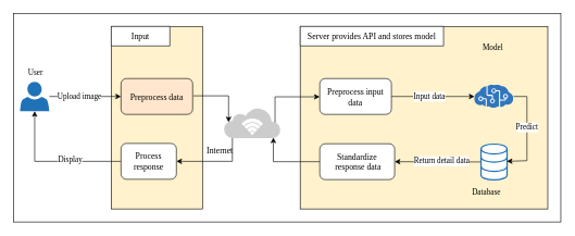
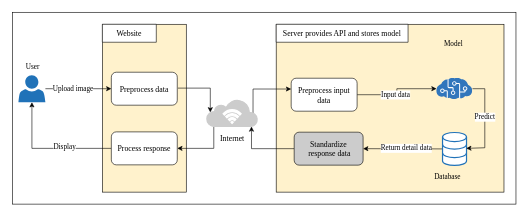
- <mxCell id="5" value="&lt;font face=&quot;Times New Roman&quot; style=&quot;font-size: 13px&quot;&gt;Input&lt;/font&gt;" style="text;html=1;strokeColor=none;fillColor=none;align=center;verticalAlign=middle;whiteSpace=wrap;rounded=0;" parent="1" vertex="1"><mxGeometry x="195" y="45" width="40" height="20" as="geometry" /></mxCell>
+ <mxCell id="5" value="&lt;font face=&quot;Times New Roman&quot; style=&quot;font-size: 13px&quot;&gt;Website&lt;/font&gt;" style="text;html=1;strokeColor=none;fillColor=none;align=center;verticalAlign=middle;whiteSpace=wrap;rounded=0;" parent="1" vertex="1"><mxGeometry x="195" y="45" width="40" height="20" as="geometry" /></mxCell>
- <mxCell id="7" value="&lt;font face=&quot;Times New Roman&quot; style=&quot;font-size: 13px&quot;&gt;Preprocess data&lt;/font&gt;" style="rounded=1;whiteSpace=wrap;html=1;fillColor=#ffe6cc;" parent="1" vertex="1"><mxGeometry x="185" y="120" width="110" height="55" as="geometry" /></mxCell>
+ <mxCell id="7" value="&lt;font face=&quot;Times New Roman&quot; style=&quot;font-size: 13px&quot;&gt;Preprocess data&lt;/font&gt;" style="rounded=1;whiteSpace=wrap;html=1;" parent="1" vertex="1"><mxGeometry x="185" y="120" width="110" height="55" as="geometry" /></mxCell>
- <mxCell id="14" value="&lt;font face=&quot;Times New Roman&quot; style=&quot;font-size: 13px&quot;&gt;Preprocess input &lt;br&gt;data&lt;/font&gt;" style="rounded=1;whiteSpace=wrap;html=1;" parent="1" vertex="1"><mxGeometry x="490" y="120" width="110" height="55" as="geometry" /></mxCell>
+ <mxCell id="14" value="&lt;font face=&quot;Times New Roman&quot; style=&quot;font-size: 13px&quot;&gt;Preprocess input &lt;br&gt;data&lt;/font&gt;" style="rounded=1;whiteSpace=wrap;html=1;" parent="1" vertex="1"><mxGeometry x="485" y="130" width="110" height="55" as="geometry" /></mxCell>
- <mxCell id="33" value="&lt;font style=&quot;font-size: 13px&quot; face=&quot;Times New Roman&quot;&gt;Internet&lt;/font&gt;" style="text;html=1;strokeColor=none;fillColor=none;align=center;verticalAlign=middle;whiteSpace=wrap;rounded=0;" vertex="1" parent="1"><mxGeometry x="317" y="221" width="40" height="20" as="geometry" /></mxCell>
+ <mxCell id="33" value="&lt;font style=&quot;font-size: 13px&quot; face=&quot;Times New Roman&quot;&gt;Internet&lt;/font&gt;" style="text;html=1;strokeColor=none;fillColor=none;align=center;verticalAlign=middle;whiteSpace=wrap;rounded=0;" vertex="1" parent="1"><mxGeometry x="367" y="221" width="40" height="20" as="geometry" /></mxCell>
- <mxCell id="10" value="&lt;font face=&quot;Times New Roman&quot; style=&quot;font-size: 13px&quot;&gt;Process response&lt;/font&gt;" style="rounded=1;whiteSpace=wrap;html=1;" parent="1" vertex="1"><mxGeometry x="185" y="219.5" width="85" height="55" as="geometry" /></mxCell>
+ <mxCell id="10" value="&lt;font face=&quot;Times New Roman&quot; style=&quot;font-size: 13px&quot;&gt;Process response&lt;/font&gt;" style="rounded=1;whiteSpace=wrap;html=1;" parent="1" vertex="1"><mxGeometry x="185" y="219.5" width="110" height="55" as="geometry" /></mxCell>
- <mxCell id="16" value="&lt;font face=&quot;Times New Roman&quot; style=&quot;font-size: 13px&quot;&gt;Standardize&lt;br&gt;&amp;nbsp;response data&lt;/font&gt;" style="rounded=1;whiteSpace=wrap;html=1;" parent="1" vertex="1"><mxGeometry x="490" y="220" width="115" height="55" as="geometry" /></mxCell>
+ <mxCell id="16" value="&lt;font face=&quot;Times New Roman&quot; style=&quot;font-size: 13px&quot;&gt;Standardize&lt;br&gt;&amp;nbsp;response data&lt;/font&gt;" style="rounded=1;whiteSpace=wrap;html=1;fillColor=#cccccc;" parent="1" vertex="1"><mxGeometry x="490" y="220" width="115" height="55" as="geometry" /></mxCell>
